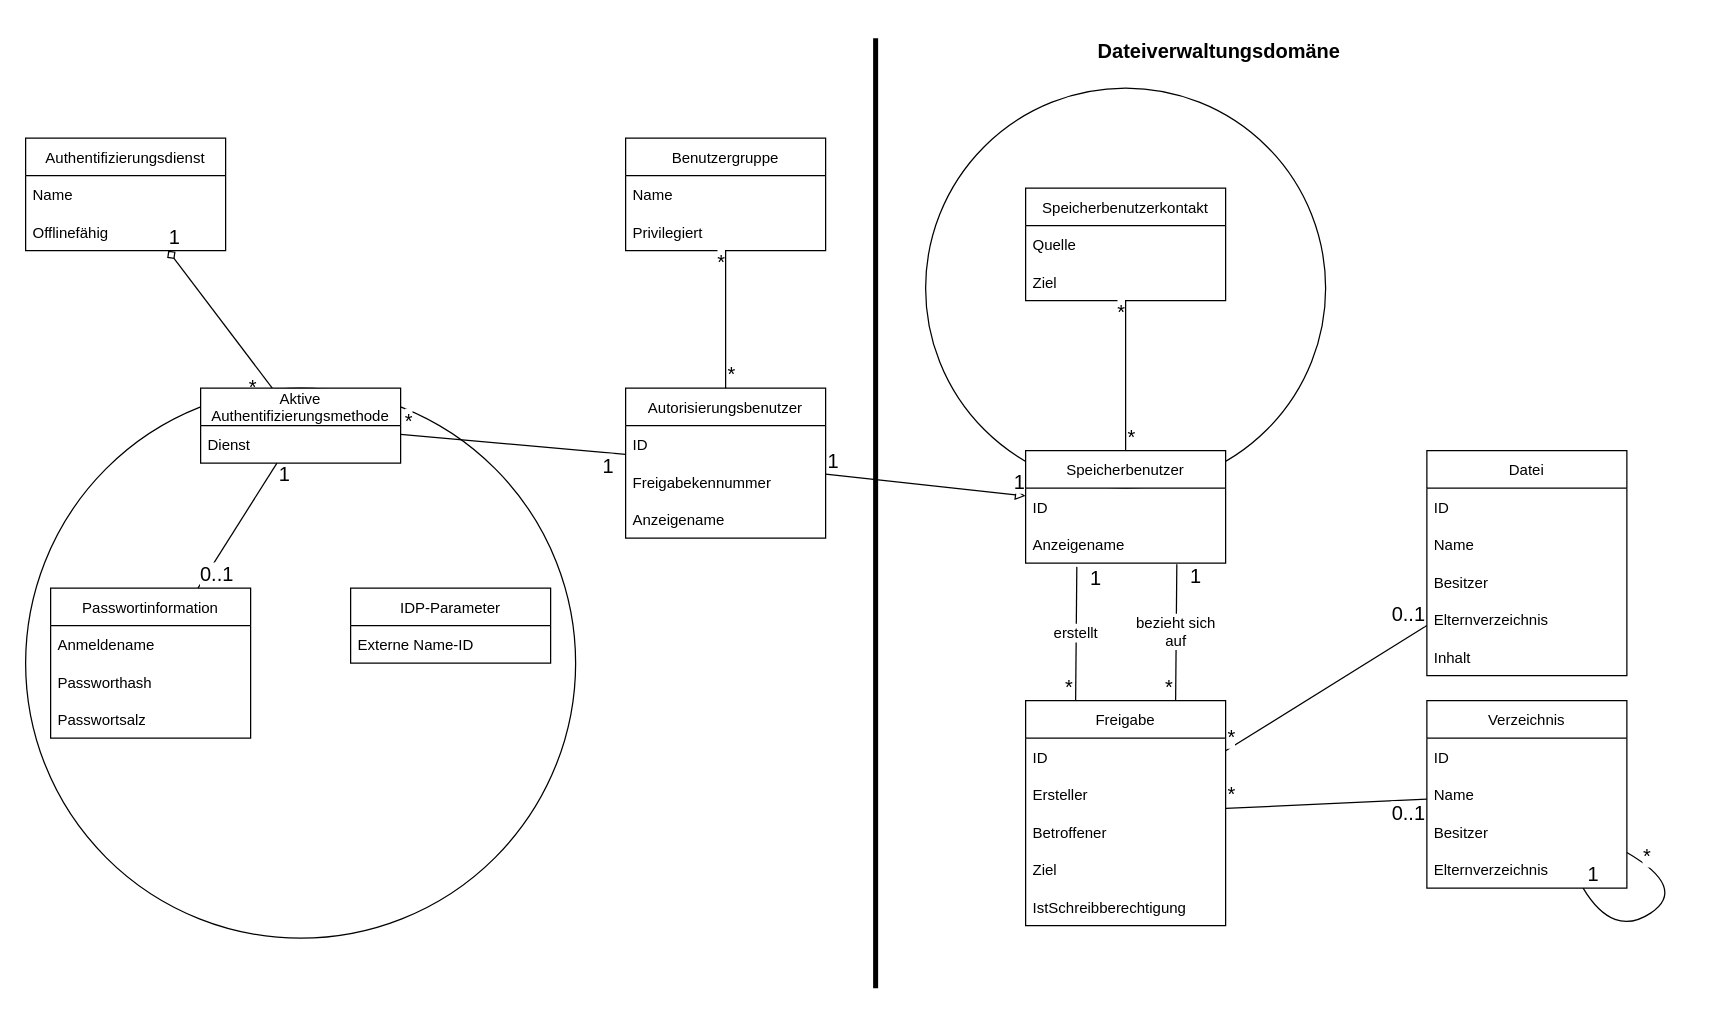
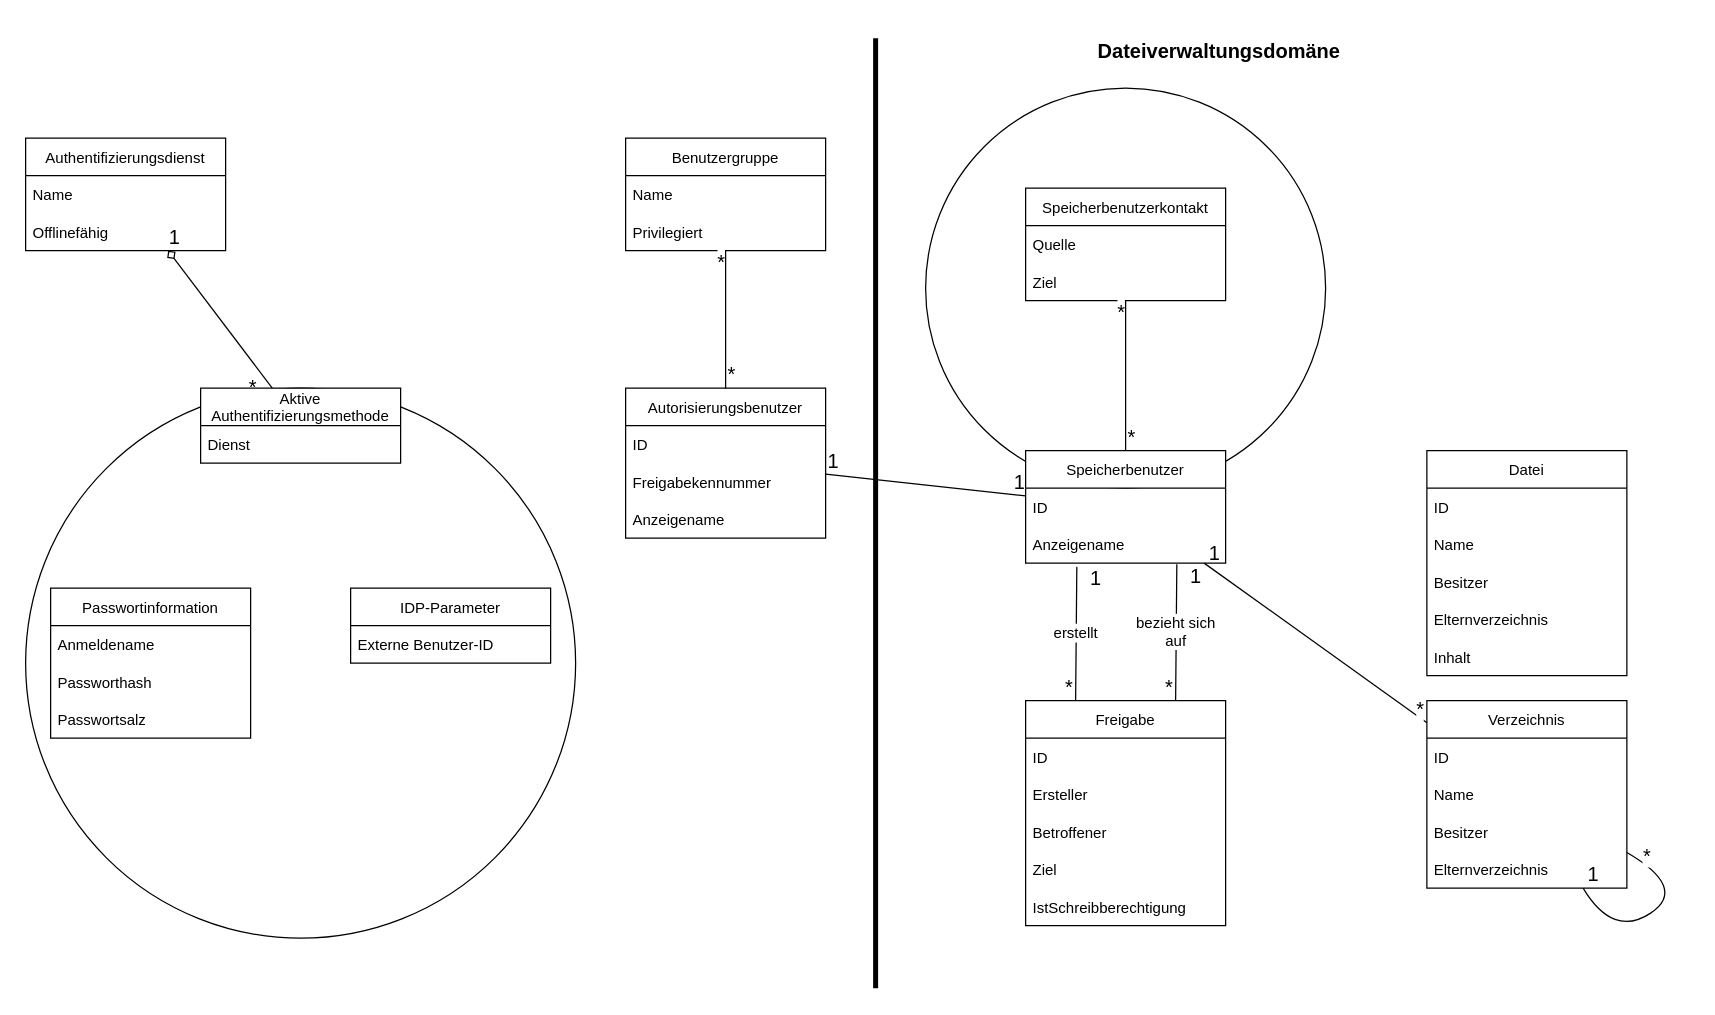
- <mxCell id="36" value="" style="endArrow=none;html=1;rounded=0;strokeWidth=1;fontSize=16;endFill=0;" parent="1" source="2" target="32" edge="1"><mxGeometry relative="1" as="geometry"><mxPoint x="796.25" y="330" as="sourcePoint" /><mxPoint x="623.75" y="560" as="targetPoint" /></mxGeometry></mxCell>
- <mxCell id="37" value="1" style="edgeLabel;resizable=0;html=1;align=left;verticalAlign=bottom;fontSize=16;" parent="36" connectable="0" vertex="1"><mxGeometry x="-1" relative="1" as="geometry"><mxPoint x="-20" y="20" as="offset" /></mxGeometry></mxCell>
- <mxCell id="38" value="*" style="edgeLabel;resizable=0;html=1;align=right;verticalAlign=bottom;fontSize=16;" parent="36" connectable="0" vertex="1"><mxGeometry x="1" relative="1" as="geometry"><mxPoint x="10" as="offset" /></mxGeometry></mxCell>
- <mxCell id="8" value="" style="endArrow=block;html=1;rounded=0;strokeWidth=1;fontSize=16;endFill=0;" parent="1" source="2" target="76" edge="1"><mxGeometry relative="1" as="geometry"><mxPoint x="430" y="415" as="sourcePoint" /><mxPoint x="510" y="410" as="targetPoint" /></mxGeometry></mxCell>
+ <mxCell id="8" value="" style="endArrow=none;html=1;rounded=0;strokeWidth=1;fontSize=16;endFill=0;" parent="1" source="2" target="76" edge="1"><mxGeometry relative="1" as="geometry"><mxPoint x="430" y="415" as="sourcePoint" /><mxPoint x="510" y="410" as="targetPoint" /></mxGeometry></mxCell>
- <mxCell id="29" value="" style="endArrow=none;html=1;rounded=0;strokeWidth=1;fontSize=16;endFill=0;" parent="23" source="25" target="32" edge="1"><mxGeometry relative="1" as="geometry"><mxPoint x="600" y="170" as="sourcePoint" /><mxPoint x="730" y="340" as="targetPoint" /></mxGeometry></mxCell>
- <mxCell id="30" value="0..1" style="edgeLabel;resizable=0;html=1;align=left;verticalAlign=bottom;fontSize=16;" parent="29" connectable="0" vertex="1"><mxGeometry x="-1" relative="1" as="geometry" /></mxCell>
- <mxCell id="31" value="1" style="edgeLabel;resizable=0;html=1;align=right;verticalAlign=bottom;fontSize=16;" parent="29" connectable="0" vertex="1"><mxGeometry x="1" relative="1" as="geometry"><mxPoint x="11" y="20" as="offset" /></mxGeometry></mxCell>
- <mxCell id="35" value="Externe Name-ID" style="text;strokeColor=none;fillColor=none;align=left;verticalAlign=middle;spacingLeft=4;spacingRight=4;overflow=hidden;points=[[0,0.5],[1,0.5]];portConstraint=eastwest;rotatable=0;" parent="34" vertex="1"><mxGeometry y="30" width="160" height="30" as="geometry" /></mxCell>
+ <mxCell id="35" value="Externe Benutzer-ID" style="text;strokeColor=none;fillColor=none;align=left;verticalAlign=middle;spacingLeft=4;spacingRight=4;overflow=hidden;points=[[0,0.5],[1,0.5]];portConstraint=eastwest;rotatable=0;" parent="34" vertex="1"><mxGeometry y="30" width="160" height="30" as="geometry" /></mxCell>
+ <mxCell id="45" value="" style="endArrow=none;html=1;rounded=0;strokeWidth=1;fontSize=16;endFill=0;" parent="1" source="66" target="76" edge="1"><mxGeometry relative="1" as="geometry"><mxPoint x="1450.07" y="596.552" as="sourcePoint" /><mxPoint x="1189.64" y="550" as="targetPoint" /></mxGeometry></mxCell>
+ <mxCell id="46" value="*" style="edgeLabel;resizable=0;html=1;align=left;verticalAlign=bottom;fontSize=16;" parent="45" connectable="0" vertex="1"><mxGeometry x="-1" relative="1" as="geometry"><mxPoint x="-10" as="offset" /></mxGeometry></mxCell>
+ <mxCell id="47" value="1" style="edgeLabel;resizable=0;html=1;align=left;verticalAlign=bottom;fontSize=16;" parent="45" connectable="0" vertex="1"><mxGeometry x="1" relative="1" as="geometry"><mxPoint x="2" y="3" as="offset" /></mxGeometry></mxCell>
- <mxCell id="54" value="" style="endArrow=none;html=1;rounded=0;strokeWidth=1;fontSize=16;endFill=0;" parent="1" source="48" target="39" edge="1"><mxGeometry relative="1" as="geometry"><mxPoint x="1400.07" y="830.717" as="sourcePoint" /><mxPoint x="1210.641" y="790" as="targetPoint" /></mxGeometry></mxCell>
- <mxCell id="55" value="*" style="edgeLabel;resizable=0;html=1;align=left;verticalAlign=bottom;fontSize=16;" parent="54" connectable="0" vertex="1"><mxGeometry x="-1" relative="1" as="geometry"><mxPoint as="offset" /></mxGeometry></mxCell>
- <mxCell id="56" value="0..1" style="edgeLabel;resizable=0;html=1;align=right;verticalAlign=bottom;fontSize=16;" parent="54" connectable="0" vertex="1"><mxGeometry x="1" relative="1" as="geometry"><mxPoint x="-1" y="2" as="offset" /></mxGeometry></mxCell>
- <mxCell id="57" value="" style="endArrow=none;html=1;rounded=0;strokeWidth=1;fontSize=16;endFill=0;" parent="1" source="48" target="66" edge="1"><mxGeometry relative="1" as="geometry"><mxPoint x="1200.07" y="900" as="sourcePoint" /><mxPoint x="1230.07" y="805" as="targetPoint" /></mxGeometry></mxCell>
- <mxCell id="58" value="*" style="edgeLabel;resizable=0;html=1;align=left;verticalAlign=bottom;fontSize=16;" parent="57" connectable="0" vertex="1"><mxGeometry x="-1" relative="1" as="geometry"><mxPoint as="offset" /></mxGeometry></mxCell>
- <mxCell id="59" value="0..1" style="edgeLabel;resizable=0;html=1;align=right;verticalAlign=bottom;fontSize=16;" parent="57" connectable="0" vertex="1"><mxGeometry x="1" relative="1" as="geometry"><mxPoint x="-1" y="22" as="offset" /></mxGeometry></mxCell>
